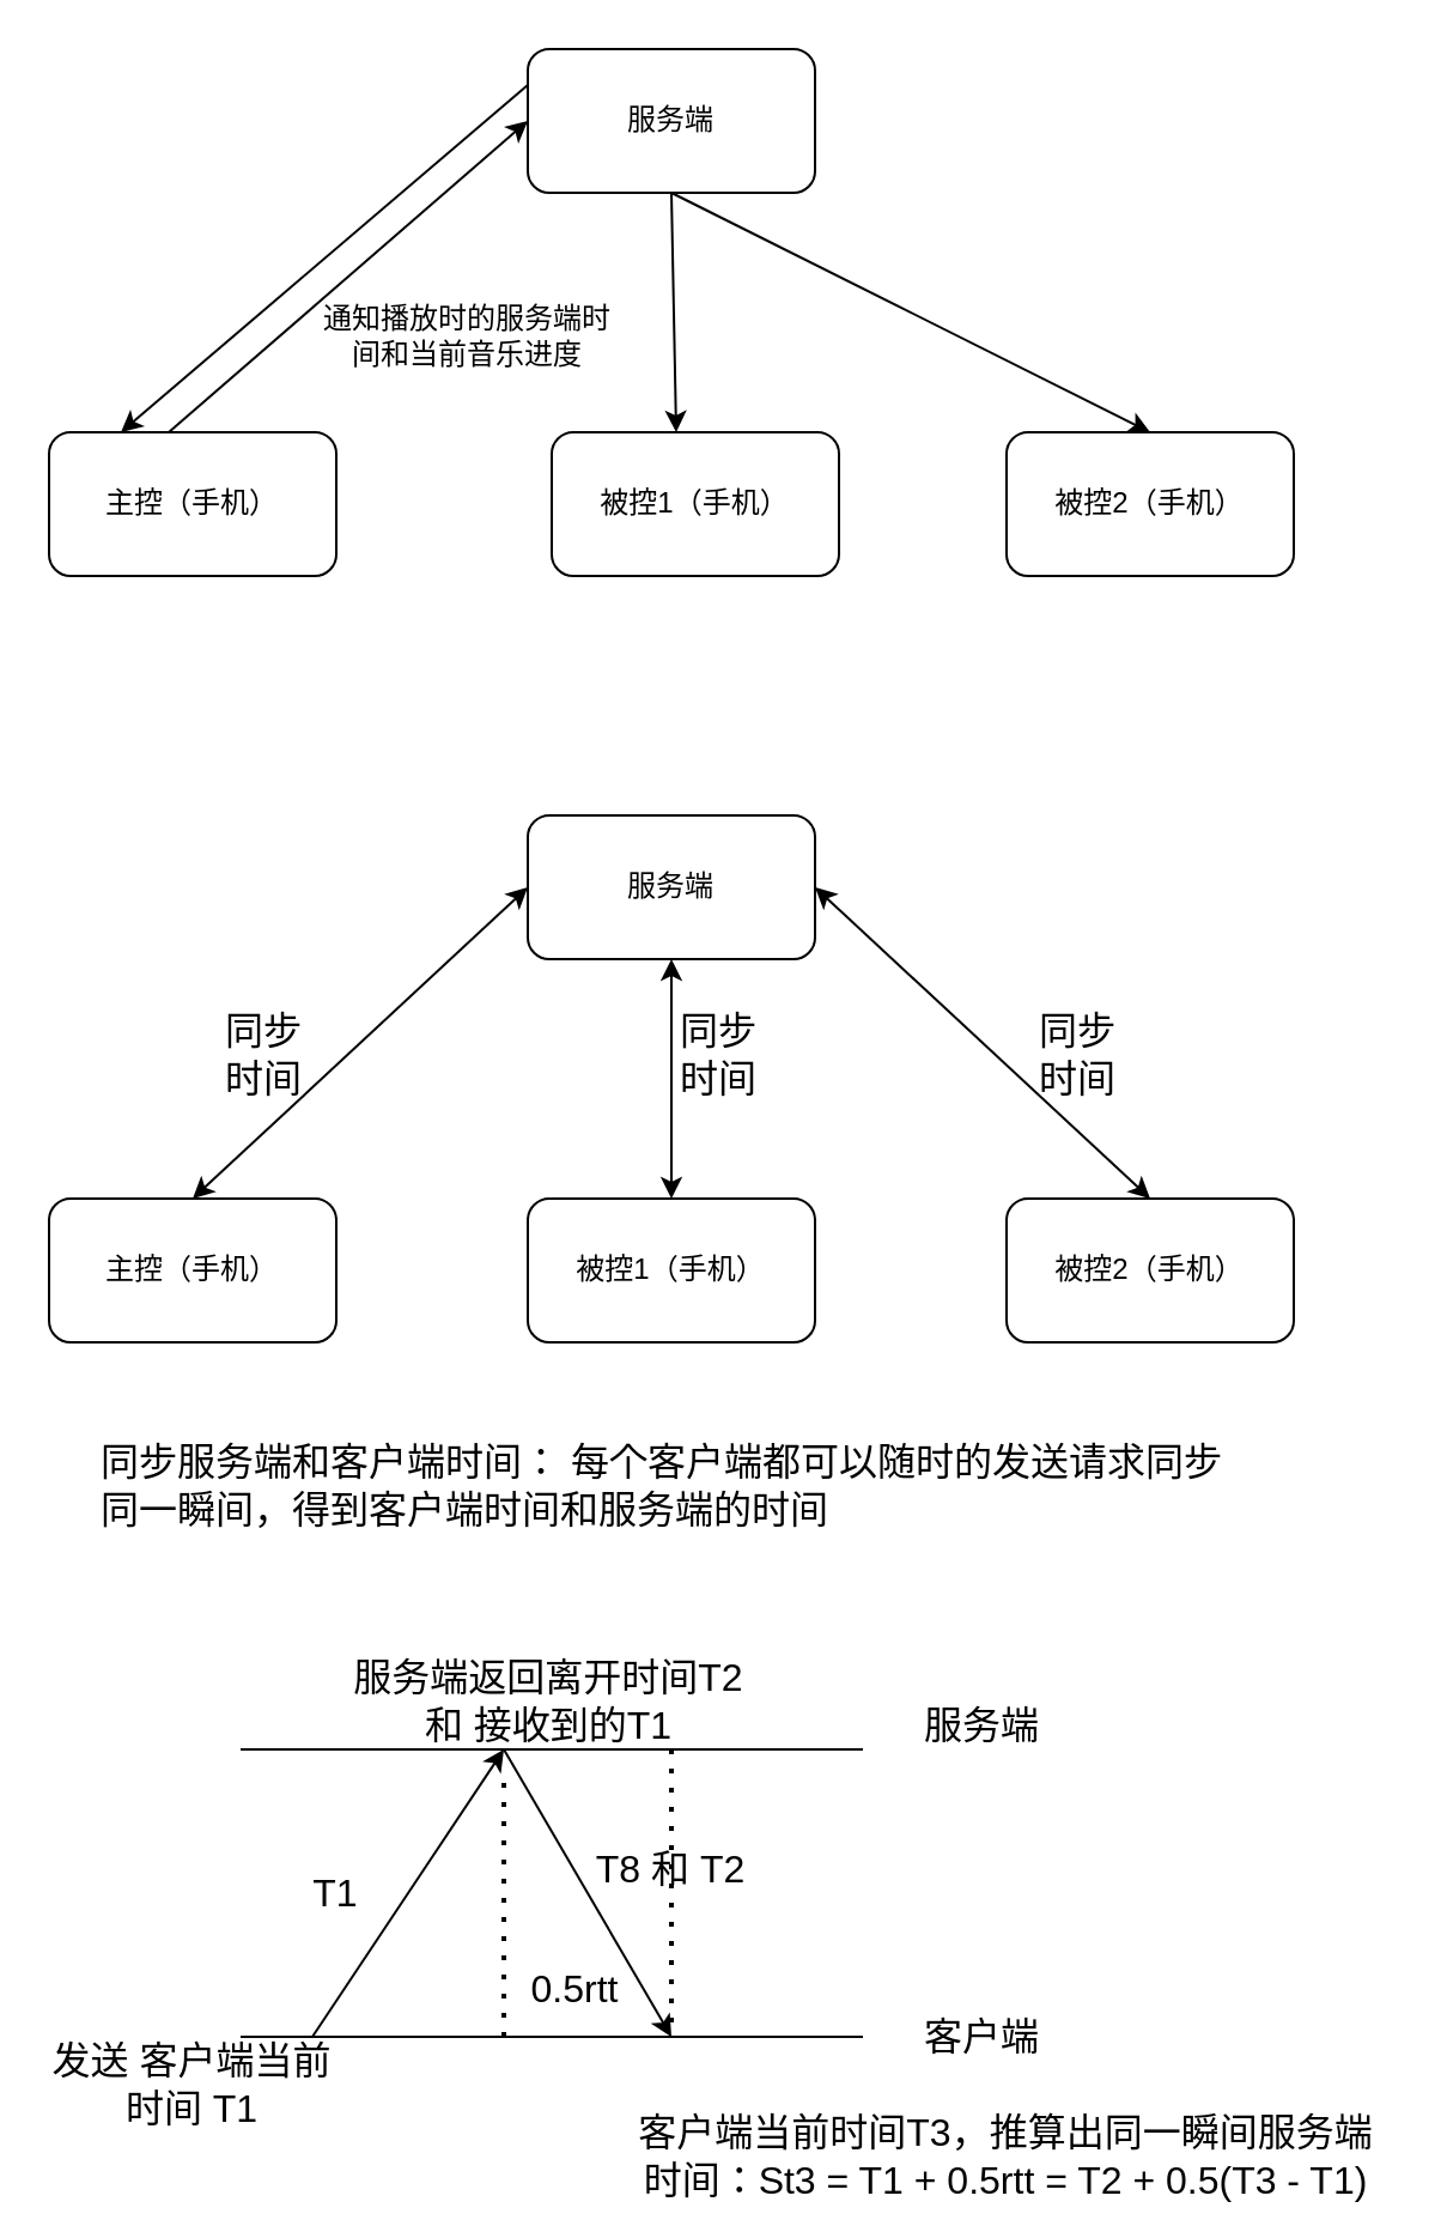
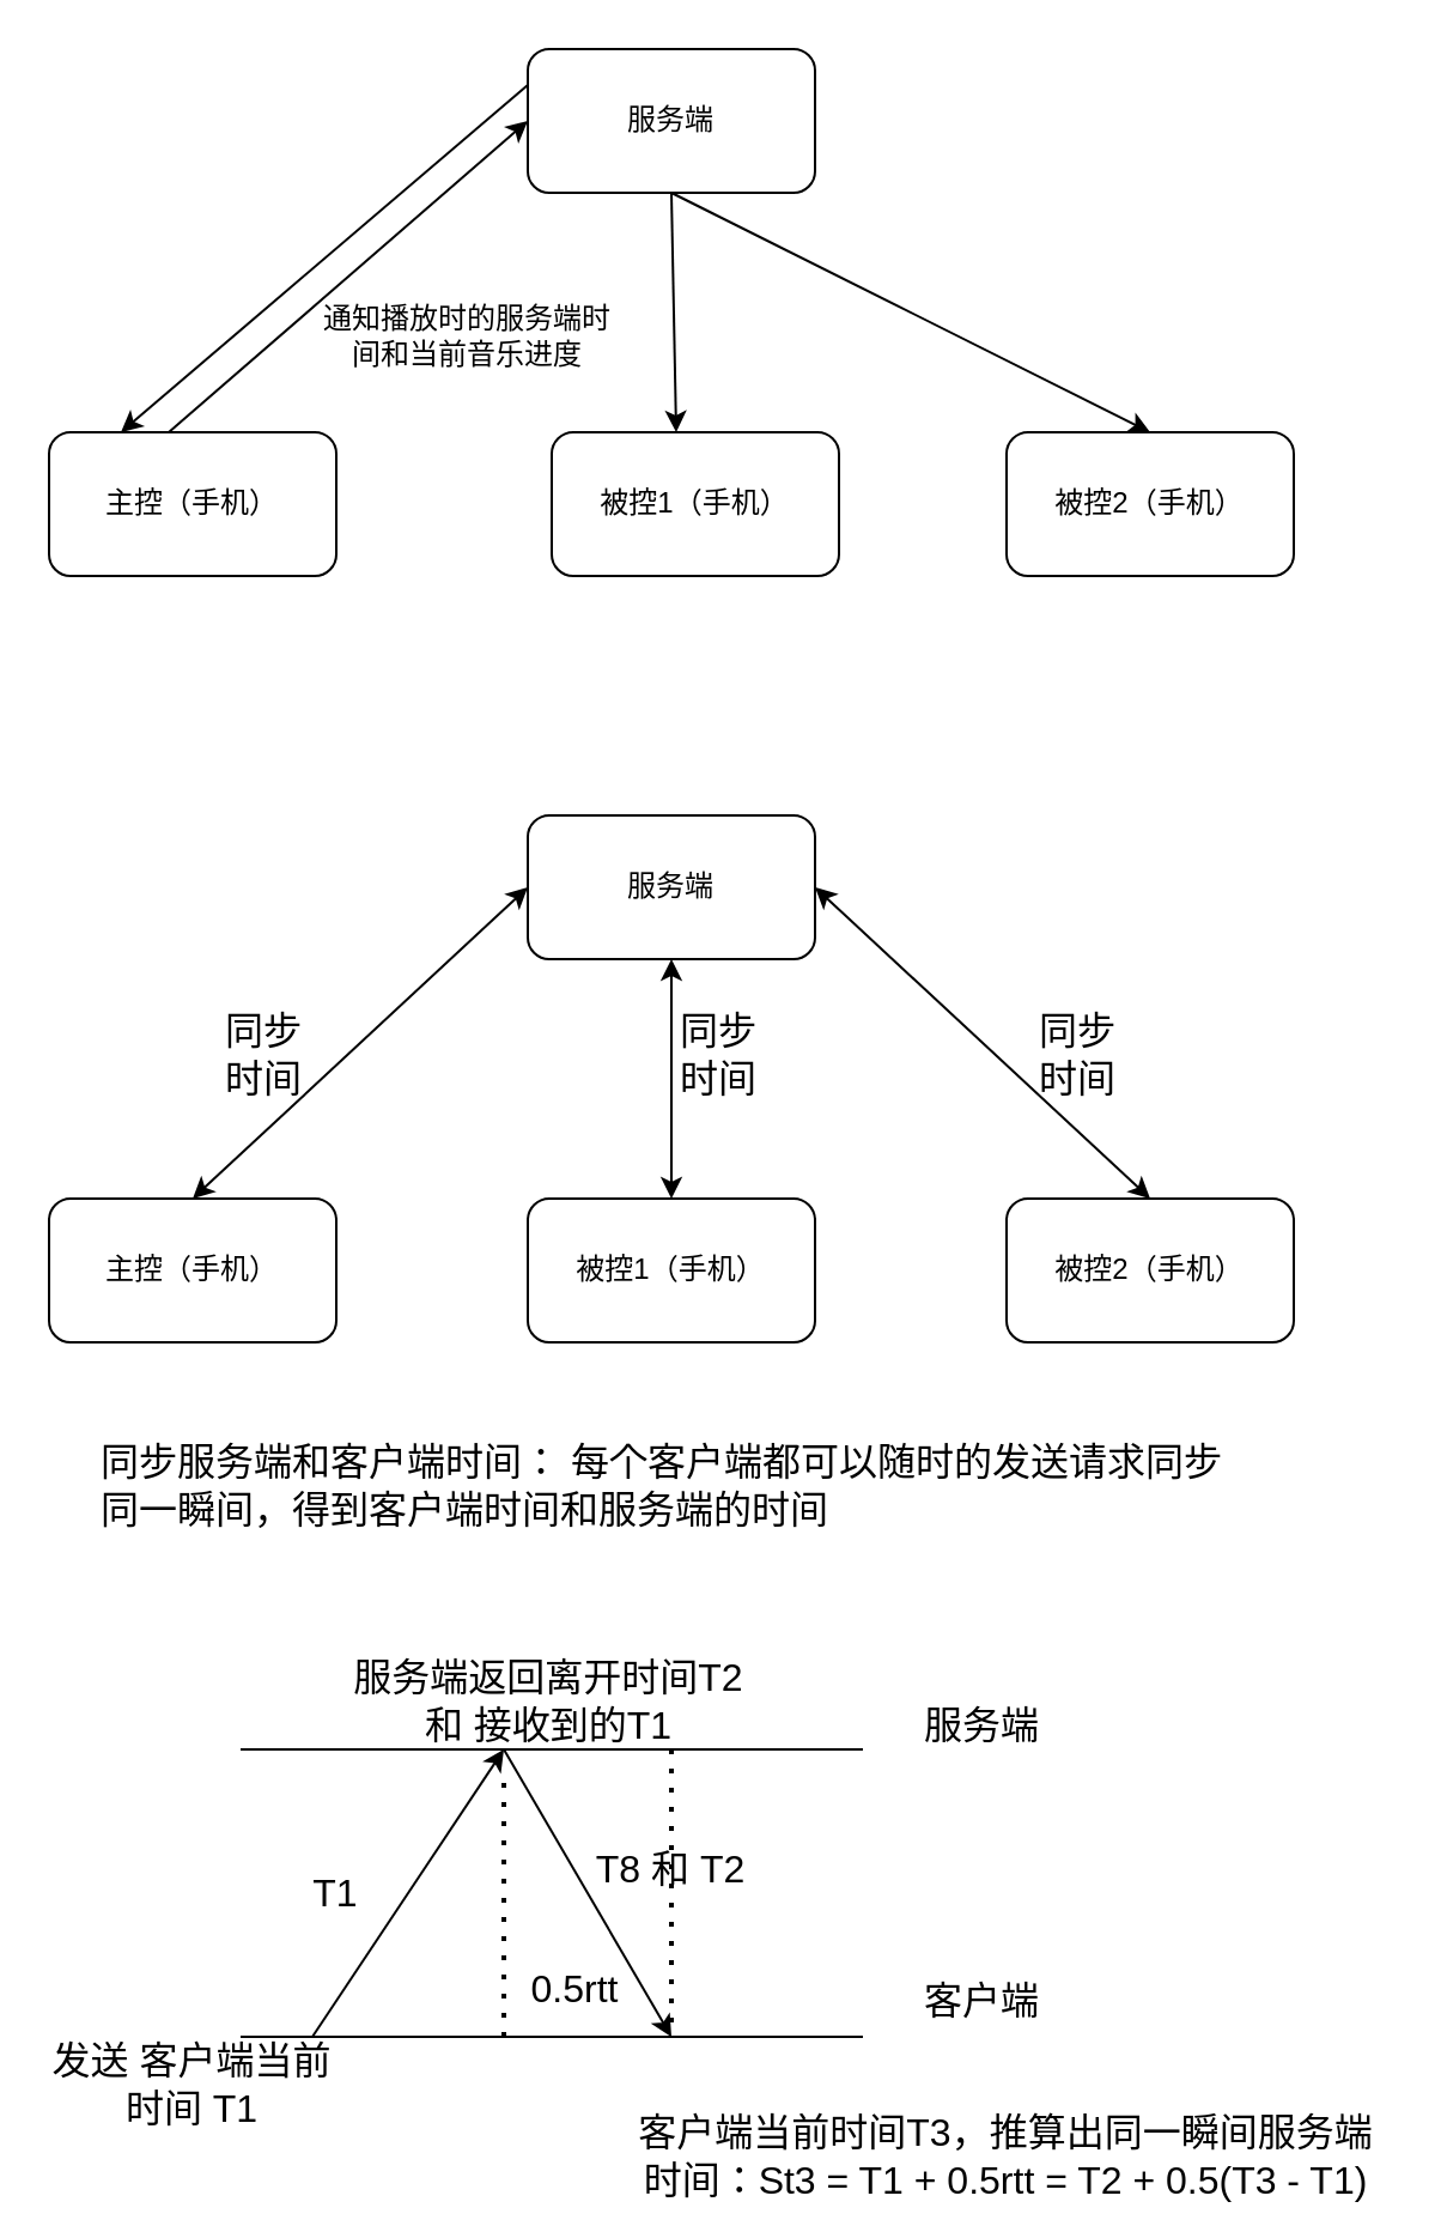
- <mxCell id="25" value="客户端" style="text;html=1;strokeColor=none;fillColor=none;align=center;verticalAlign=middle;whiteSpace=wrap;rounded=0;fontSize=16;" vertex="1" parent="1"><mxGeometry x="380" y="840" width="60" height="20" as="geometry" /></mxCell>
+ <mxCell id="25" value="客户端" style="text;html=1;strokeColor=none;fillColor=none;align=center;verticalAlign=middle;whiteSpace=wrap;rounded=0;fontSize=16;" vertex="1" parent="1"><mxGeometry x="380" y="825" width="60" height="20" as="geometry" /></mxCell>
